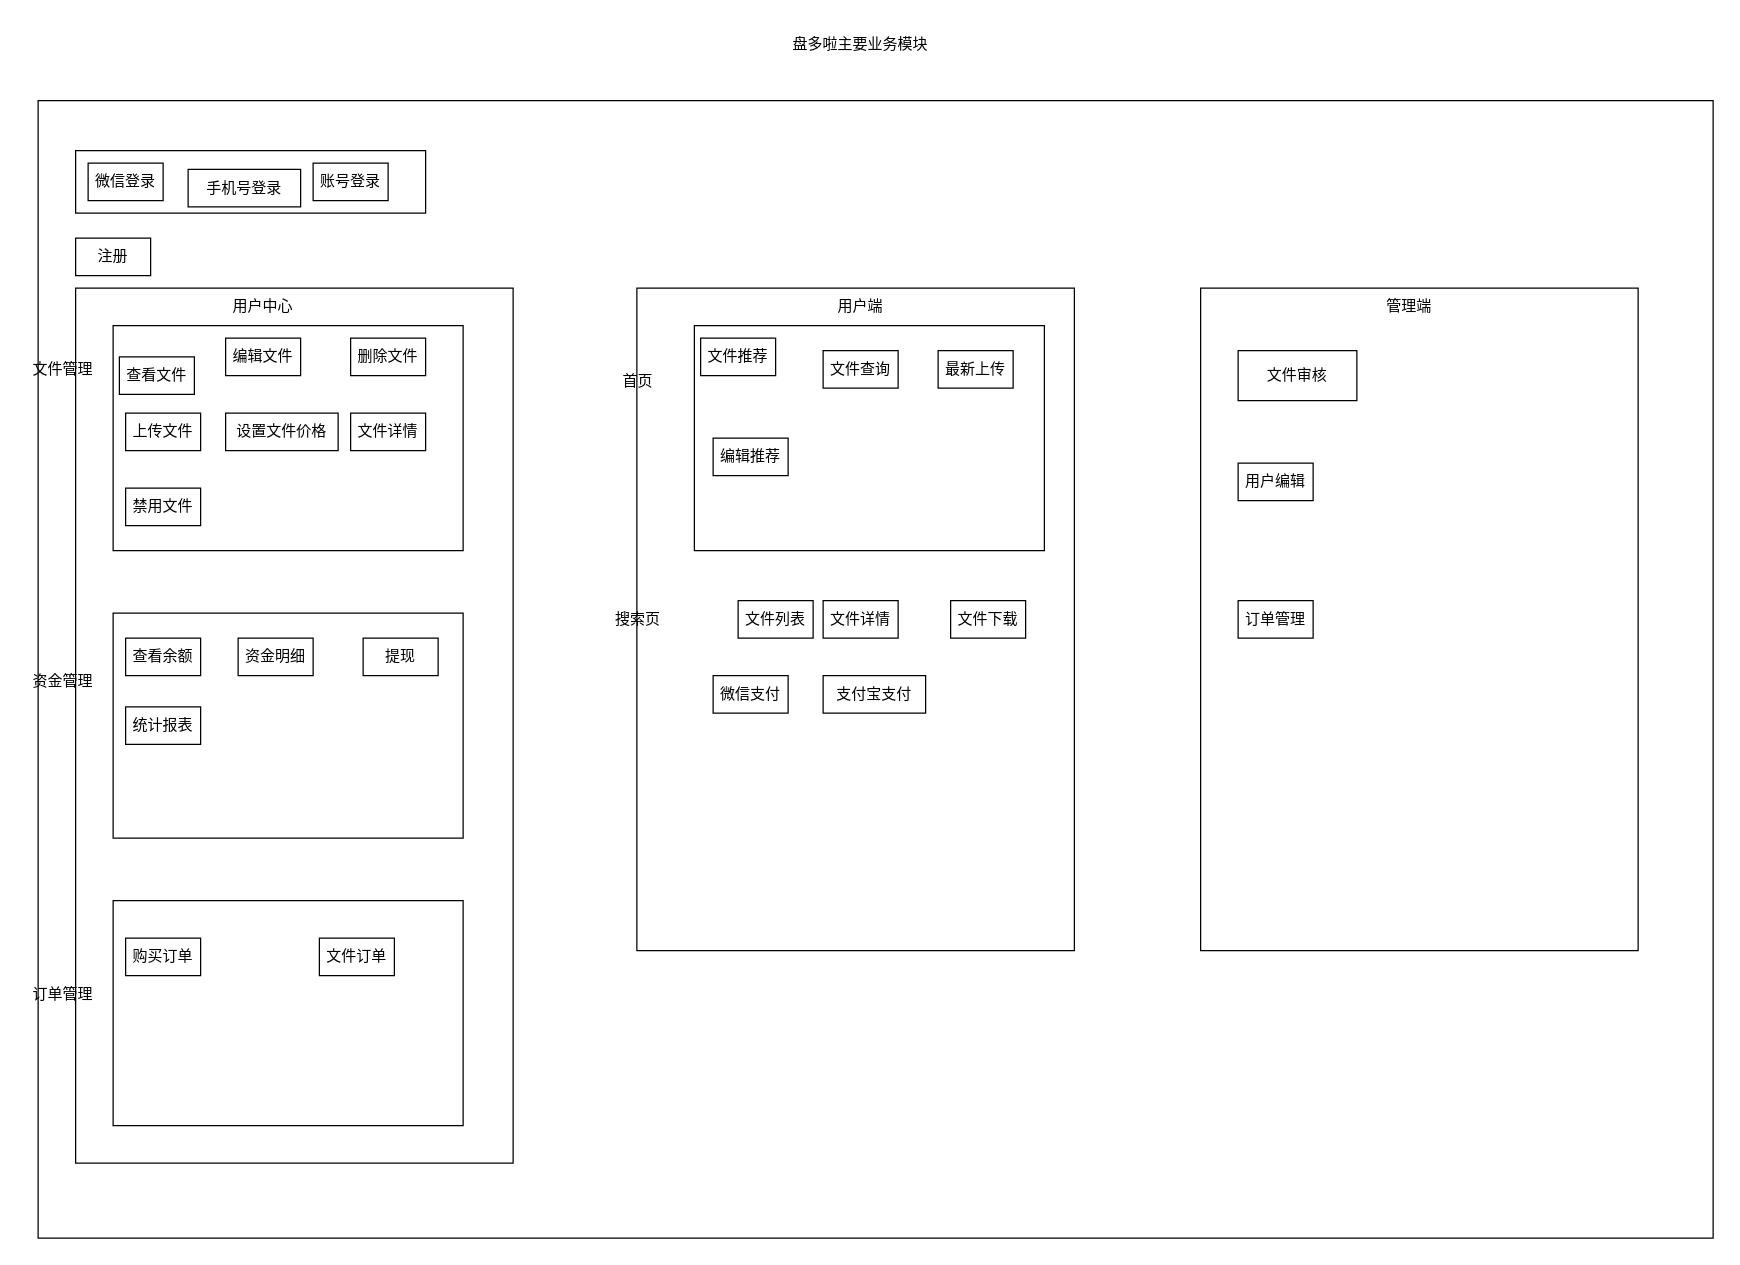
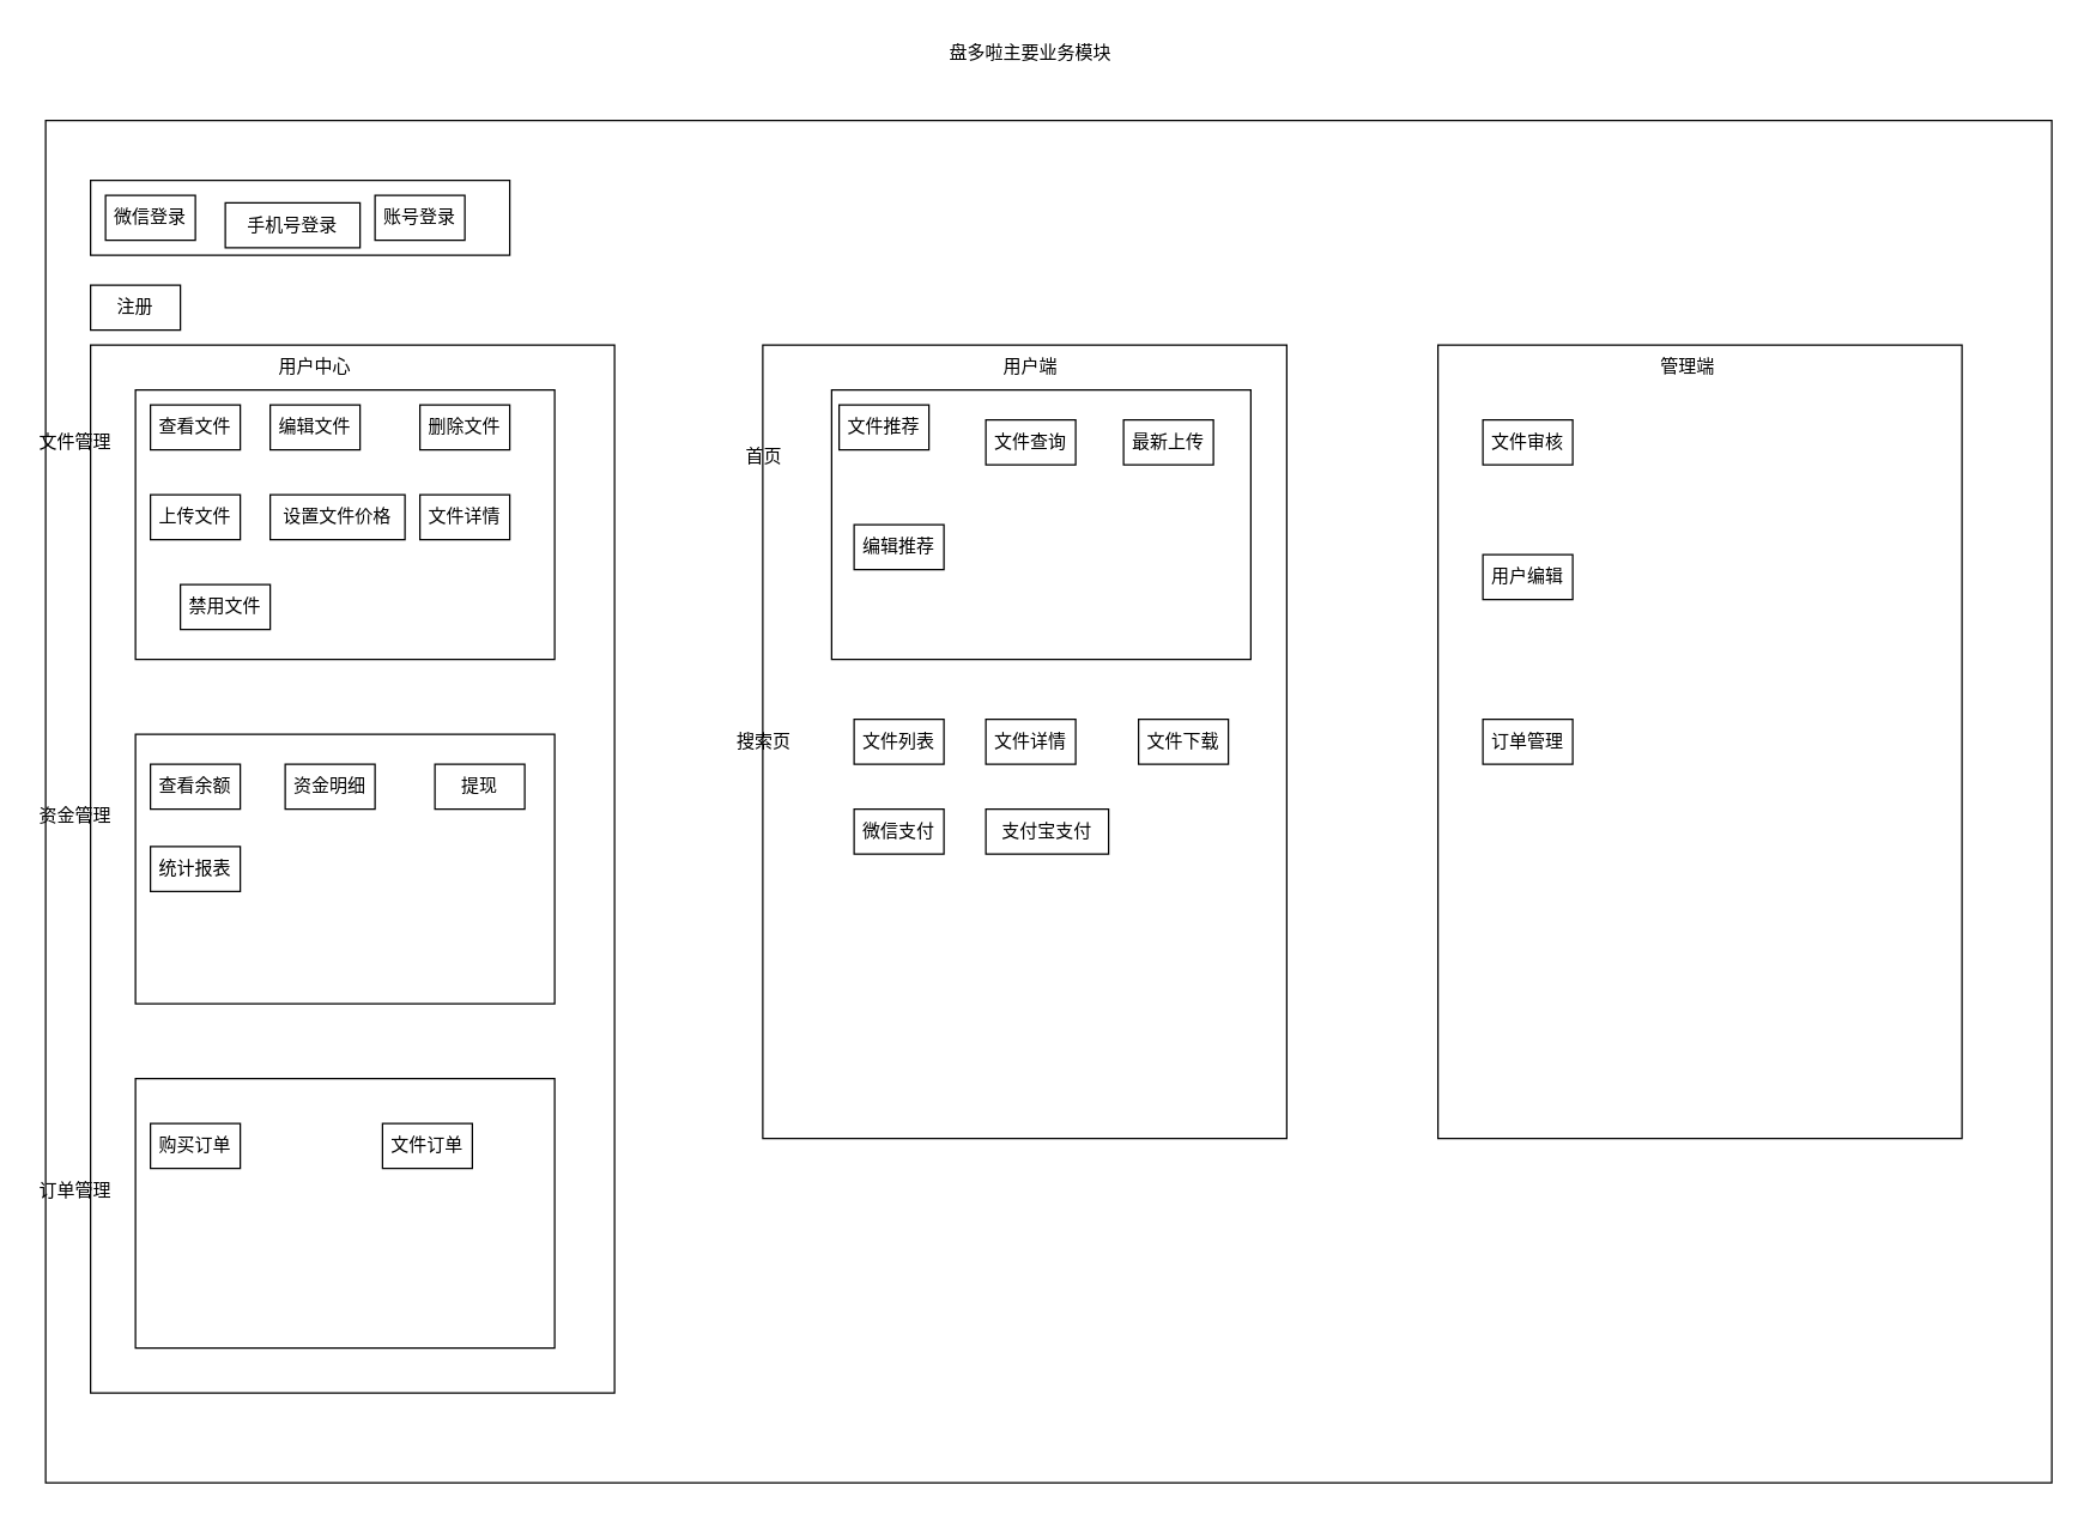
- <mxCell id="13" value="查看文件" style="rounded=0;whiteSpace=wrap;html=1;" vertex="1" parent="1"><mxGeometry x="95" y="285" width="60" height="30" as="geometry" /></mxCell>
+ <mxCell id="13" value="查看文件" style="rounded=0;whiteSpace=wrap;html=1;" vertex="1" parent="1"><mxGeometry x="100" y="270" width="60" height="30" as="geometry" /></mxCell>
- <mxCell id="40" value="文件审核" style="rounded=0;whiteSpace=wrap;html=1;" vertex="1" parent="1"><mxGeometry x="990" y="280" width="95" height="40" as="geometry" /></mxCell>
+ <mxCell id="40" value="文件审核" style="rounded=0;whiteSpace=wrap;html=1;" vertex="1" parent="1"><mxGeometry x="990" y="280" width="60" height="30" as="geometry" /></mxCell>
- <mxCell id="19" value="禁用文件" style="rounded=0;whiteSpace=wrap;html=1;" vertex="1" parent="1"><mxGeometry x="100" y="390" width="60" height="30" as="geometry" /></mxCell>
+ <mxCell id="19" value="禁用文件" style="rounded=0;whiteSpace=wrap;html=1;" vertex="1" parent="1"><mxGeometry x="120" y="390" width="60" height="30" as="geometry" /></mxCell>
- <mxCell id="34" value="文件列表" style="rounded=0;whiteSpace=wrap;html=1;" vertex="1" parent="1"><mxGeometry x="590" y="480" width="60" height="30" as="geometry" /></mxCell>
+ <mxCell id="34" value="文件列表" style="rounded=0;whiteSpace=wrap;html=1;" vertex="1" parent="1"><mxGeometry x="570" y="480" width="60" height="30" as="geometry" /></mxCell>
